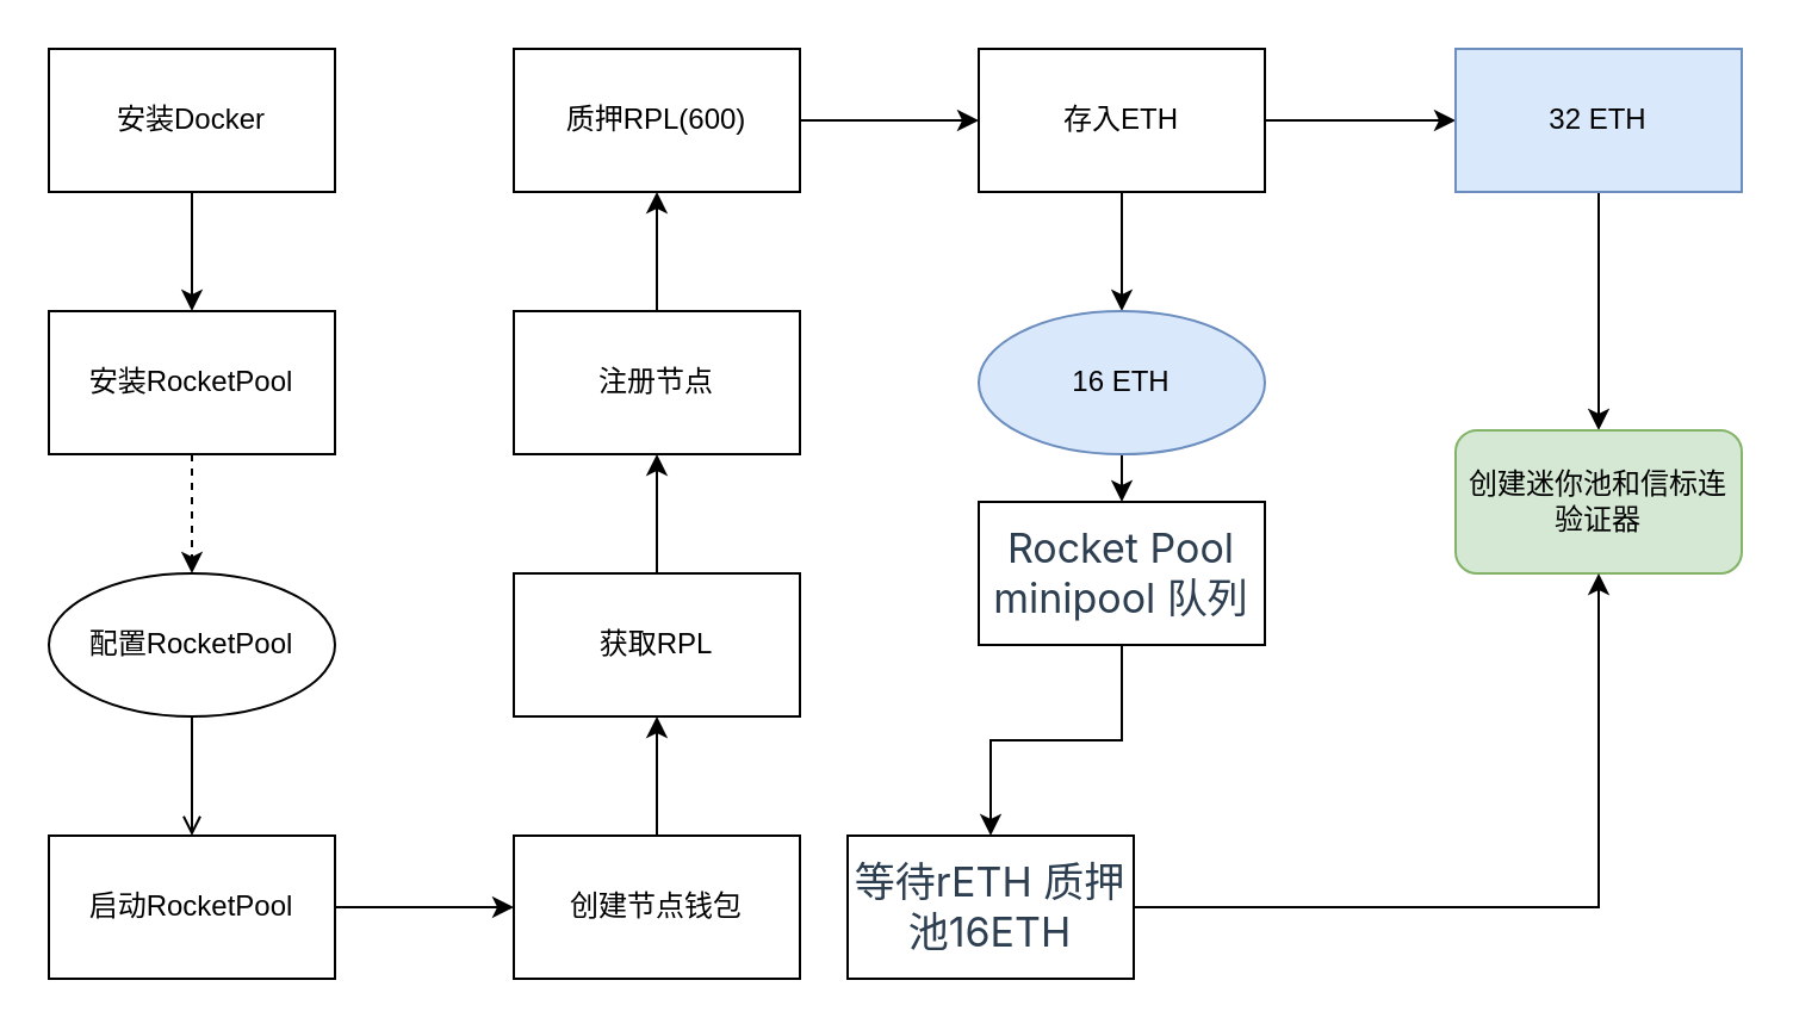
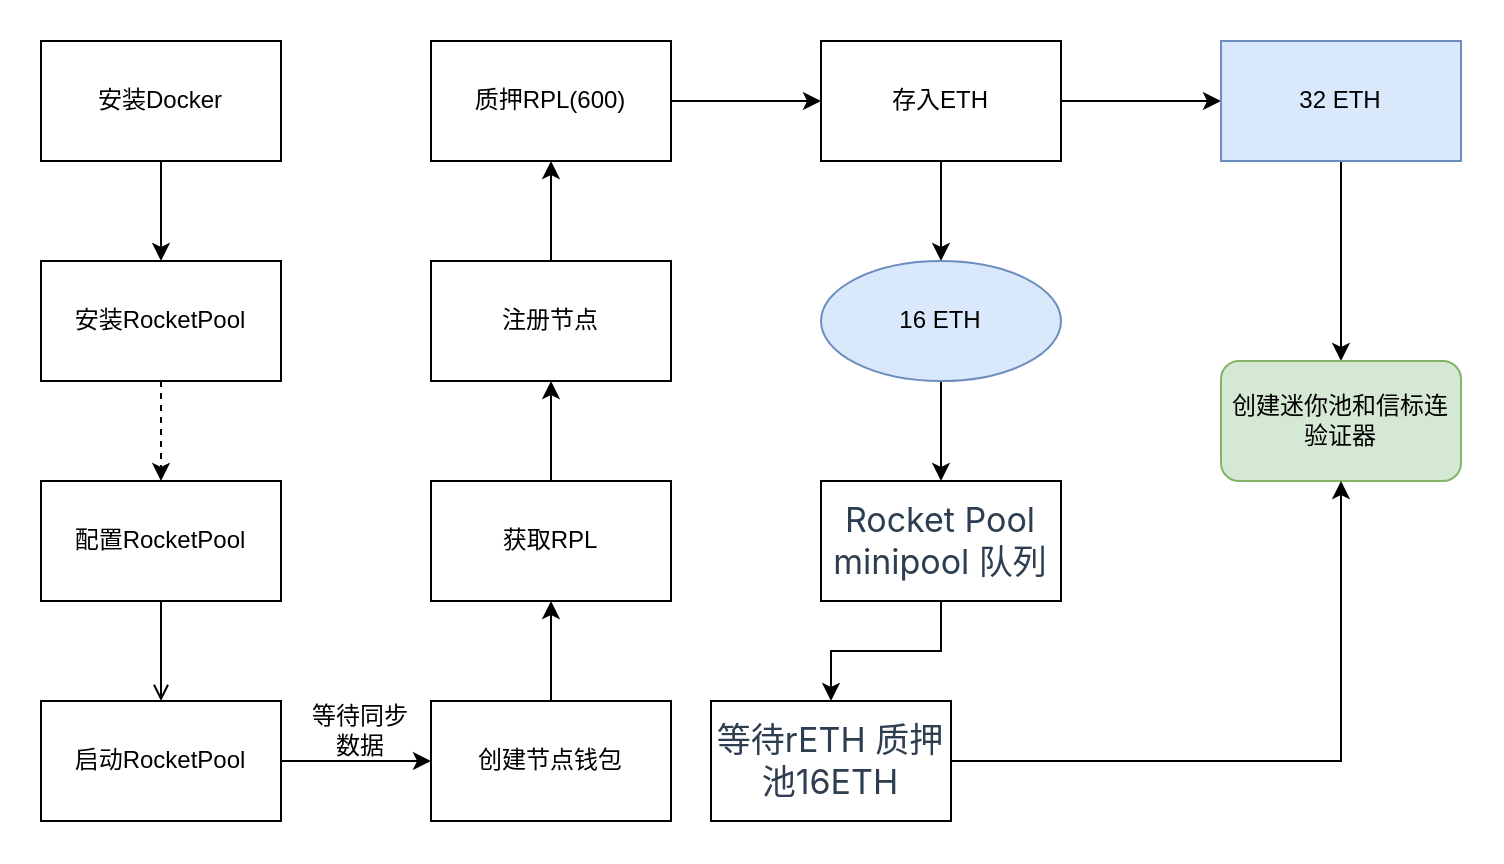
- <mxCell id="27" value="&lt;span style=&quot;color: rgb(44, 62, 80); font-family: -apple-system, BlinkMacSystemFont, &amp;quot;Segoe UI&amp;quot;, Roboto, Oxygen, Ubuntu, Cantarell, &amp;quot;Fira Sans&amp;quot;, &amp;quot;Droid Sans&amp;quot;, &amp;quot;Helvetica Neue&amp;quot;, sans-serif; font-size: 17px; text-align: start; background-color: rgb(255, 255, 255);&quot;&gt;Rocket Pool minipool 队列&lt;/span&gt;" style="rounded=0;whiteSpace=wrap;html=1;" vertex="1" parent="1"><mxGeometry x="410" y="210" width="120" height="60" as="geometry" /></mxCell>
+ <mxCell id="27" value="&lt;span style=&quot;color: rgb(44, 62, 80); font-family: -apple-system, BlinkMacSystemFont, &amp;quot;Segoe UI&amp;quot;, Roboto, Oxygen, Ubuntu, Cantarell, &amp;quot;Fira Sans&amp;quot;, &amp;quot;Droid Sans&amp;quot;, &amp;quot;Helvetica Neue&amp;quot;, sans-serif; font-size: 17px; text-align: start; background-color: rgb(255, 255, 255);&quot;&gt;Rocket Pool minipool 队列&lt;/span&gt;" style="rounded=0;whiteSpace=wrap;html=1;" vertex="1" parent="1"><mxGeometry x="410" y="240" width="120" height="60" as="geometry" /></mxCell>
- <mxCell id="7" value="配置RocketPool" style="ellipse;whiteSpace=wrap;html=1;" vertex="1" parent="1"><mxGeometry x="20" y="240" width="120" height="60" as="geometry" /></mxCell>
+ <mxCell id="7" value="配置RocketPool" style="rounded=0;whiteSpace=wrap;html=1;" vertex="1" parent="1"><mxGeometry x="20" y="240" width="120" height="60" as="geometry" /></mxCell>
+ <mxCell id="16" value="等待同步数据" style="text;html=1;strokeColor=none;fillColor=none;align=center;verticalAlign=middle;whiteSpace=wrap;rounded=0;" vertex="1" parent="1"><mxGeometry x="150" y="350" width="60" height="30" as="geometry" /></mxCell>
